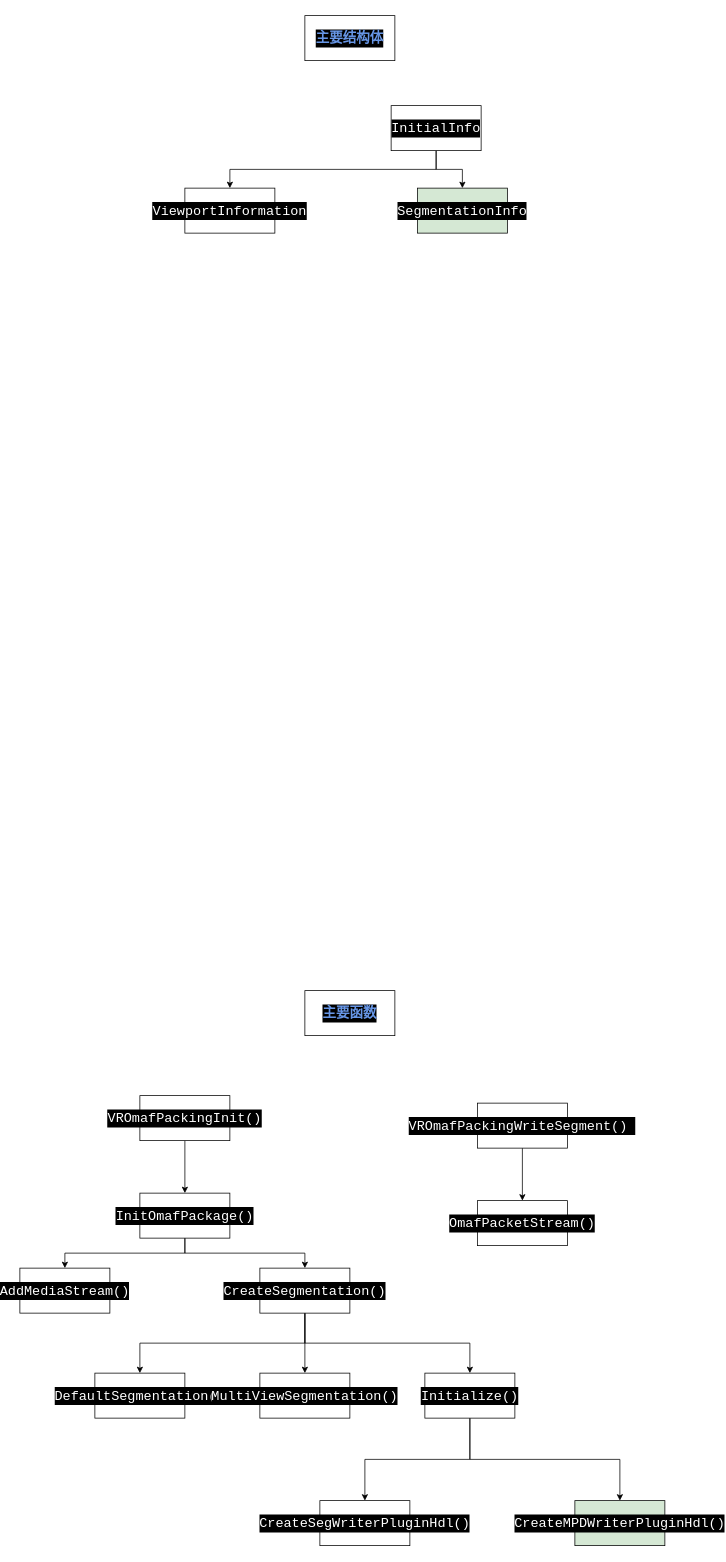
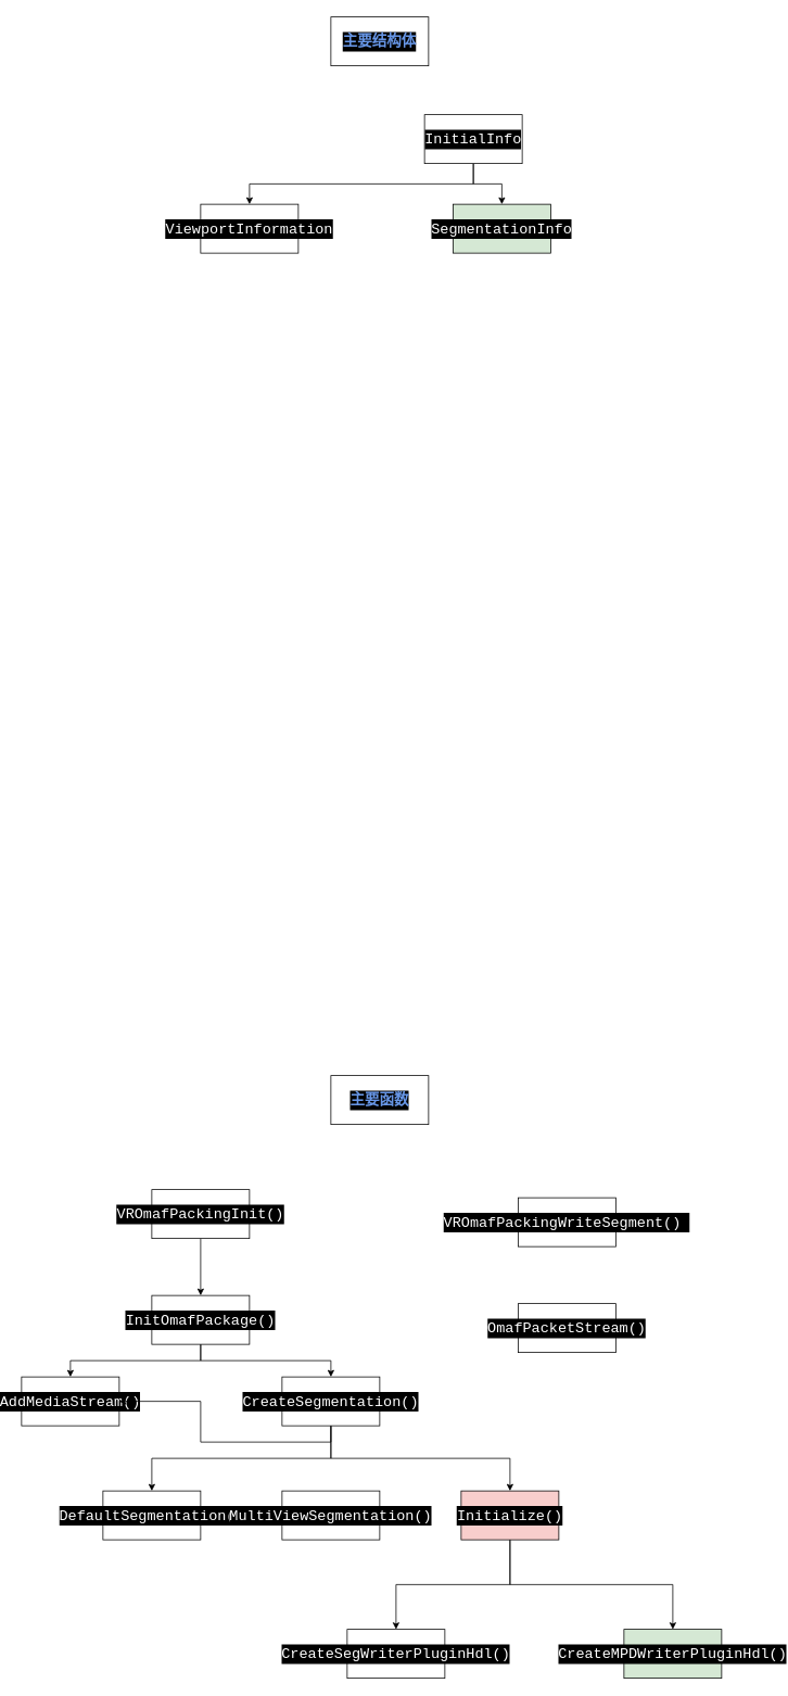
- <mxCell id="19" style="edgeStyle=orthogonalEdgeStyle;rounded=0;orthogonalLoop=1;jettySize=auto;html=1;exitX=0.5;exitY=1;exitDx=0;exitDy=0;" edge="1" parent="1" source="20" target="21"><mxGeometry relative="1" as="geometry" /></mxCell>
- <mxCell id="16" style="edgeStyle=orthogonalEdgeStyle;rounded=0;orthogonalLoop=1;jettySize=auto;html=1;exitX=0.5;exitY=1;exitDx=0;exitDy=0;entryX=0.5;entryY=0;entryDx=0;entryDy=0;" edge="1" parent="1" source="18" target="23"><mxGeometry relative="1" as="geometry" /></mxCell>
+ <mxCell id="16" style="edgeStyle=orthogonalEdgeStyle;rounded=0;orthogonalLoop=1;jettySize=auto;html=1;exitX=0.5;exitY=1;exitDx=0;exitDy=0;" edge="1" parent="1" source="18" target="14"><mxGeometry relative="1" as="geometry" /></mxCell>
- <mxCell id="26" value="&lt;div style=&quot;color: rgb(255, 255, 255); background-color: rgb(0, 0, 0); font-family: Consolas, &amp;quot;Courier New&amp;quot;, monospace; font-size: 18px; line-height: 24px;&quot;&gt;Initialize()&lt;/div&gt;" style="whiteSpace=wrap;html=1;" vertex="1" parent="1"><mxGeometry x="560" y="1830" width="120" height="60" as="geometry" /></mxCell>
+ <mxCell id="26" value="&lt;div style=&quot;color: rgb(255, 255, 255); background-color: rgb(0, 0, 0); font-family: Consolas, &amp;quot;Courier New&amp;quot;, monospace; font-size: 18px; line-height: 24px;&quot;&gt;Initialize()&lt;/div&gt;" style="whiteSpace=wrap;html=1;fillColor=#f8cecc;" vertex="1" parent="1"><mxGeometry x="560" y="1830" width="120" height="60" as="geometry" /></mxCell>
